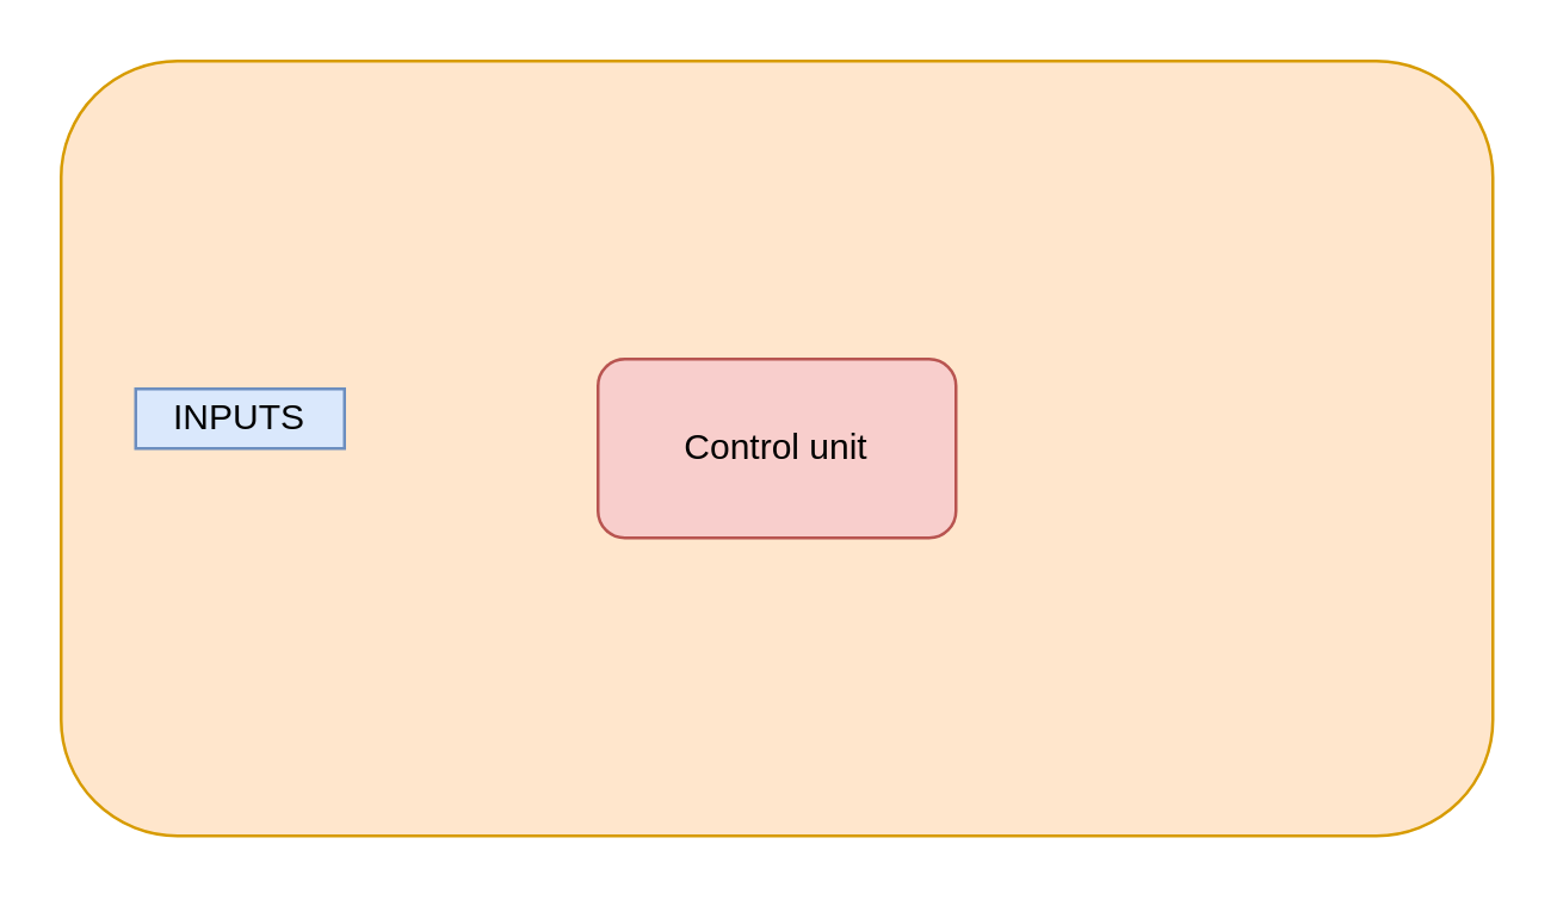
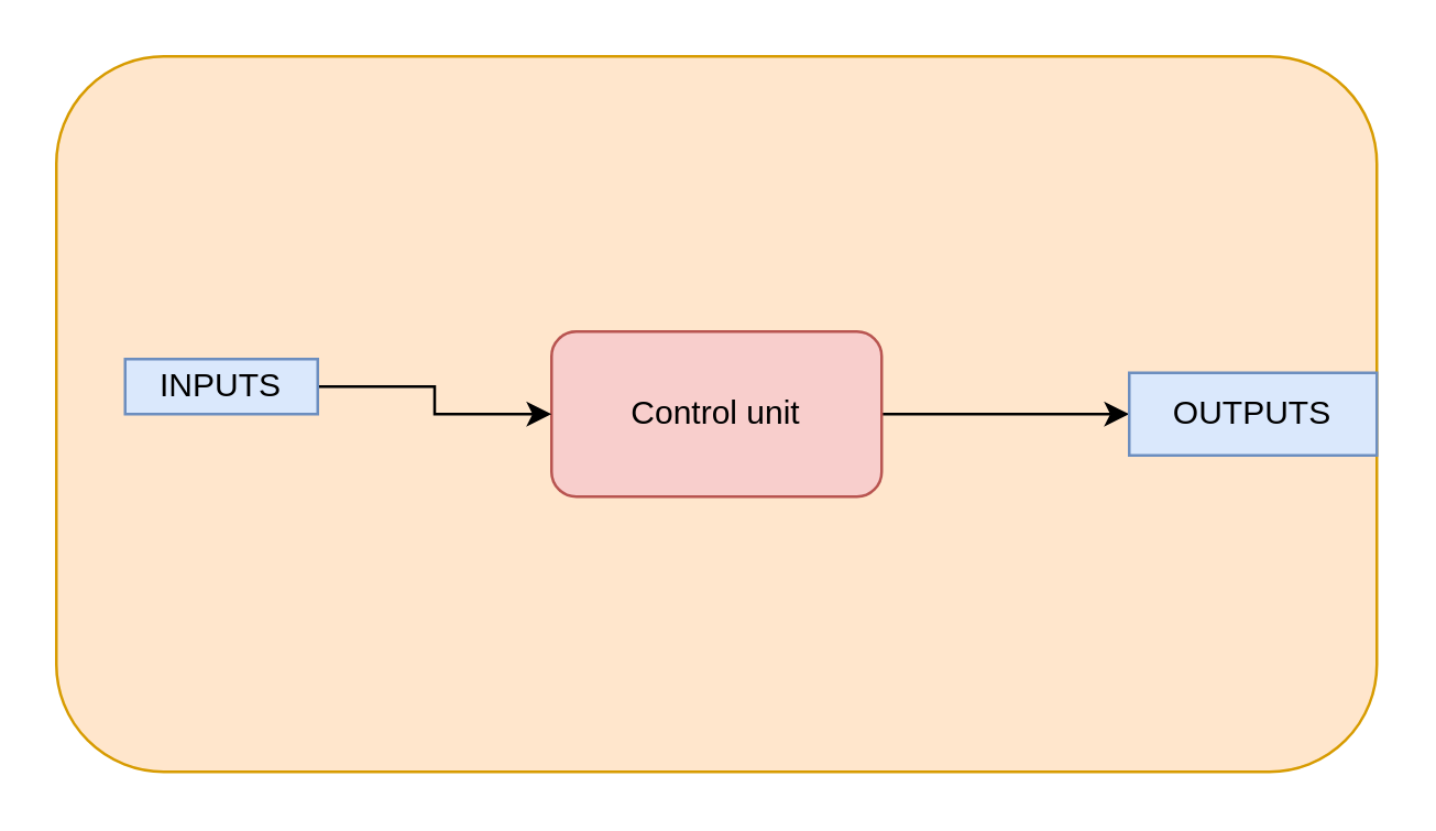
+ <mxCell id="5" style="edgeStyle=orthogonalEdgeStyle;rounded=0;orthogonalLoop=1;jettySize=auto;html=1;exitX=1;exitY=0.5;exitDx=0;exitDy=0;entryX=0;entryY=0.5;entryDx=0;entryDy=0;" parent="1" source="6" target="4" edge="1"><mxGeometry relative="1" as="geometry" /></mxCell>
+ <mxCell id="3" style="edgeStyle=orthogonalEdgeStyle;rounded=0;orthogonalLoop=1;jettySize=auto;html=1;exitX=1;exitY=0.5;exitDx=0;exitDy=0;entryX=0;entryY=0.5;entryDx=0;entryDy=0;" parent="1" source="4" target="7" edge="1"><mxGeometry relative="1" as="geometry" /></mxCell>
+ <mxCell id="7" value="OUTPUTS" style="rounded=0;whiteSpace=wrap;html=1;fillColor=#dae8fc;strokeColor=#6c8ebf;" parent="1" vertex="1"><mxGeometry x="410" y="135" width="90" height="30" as="geometry" /></mxCell>
